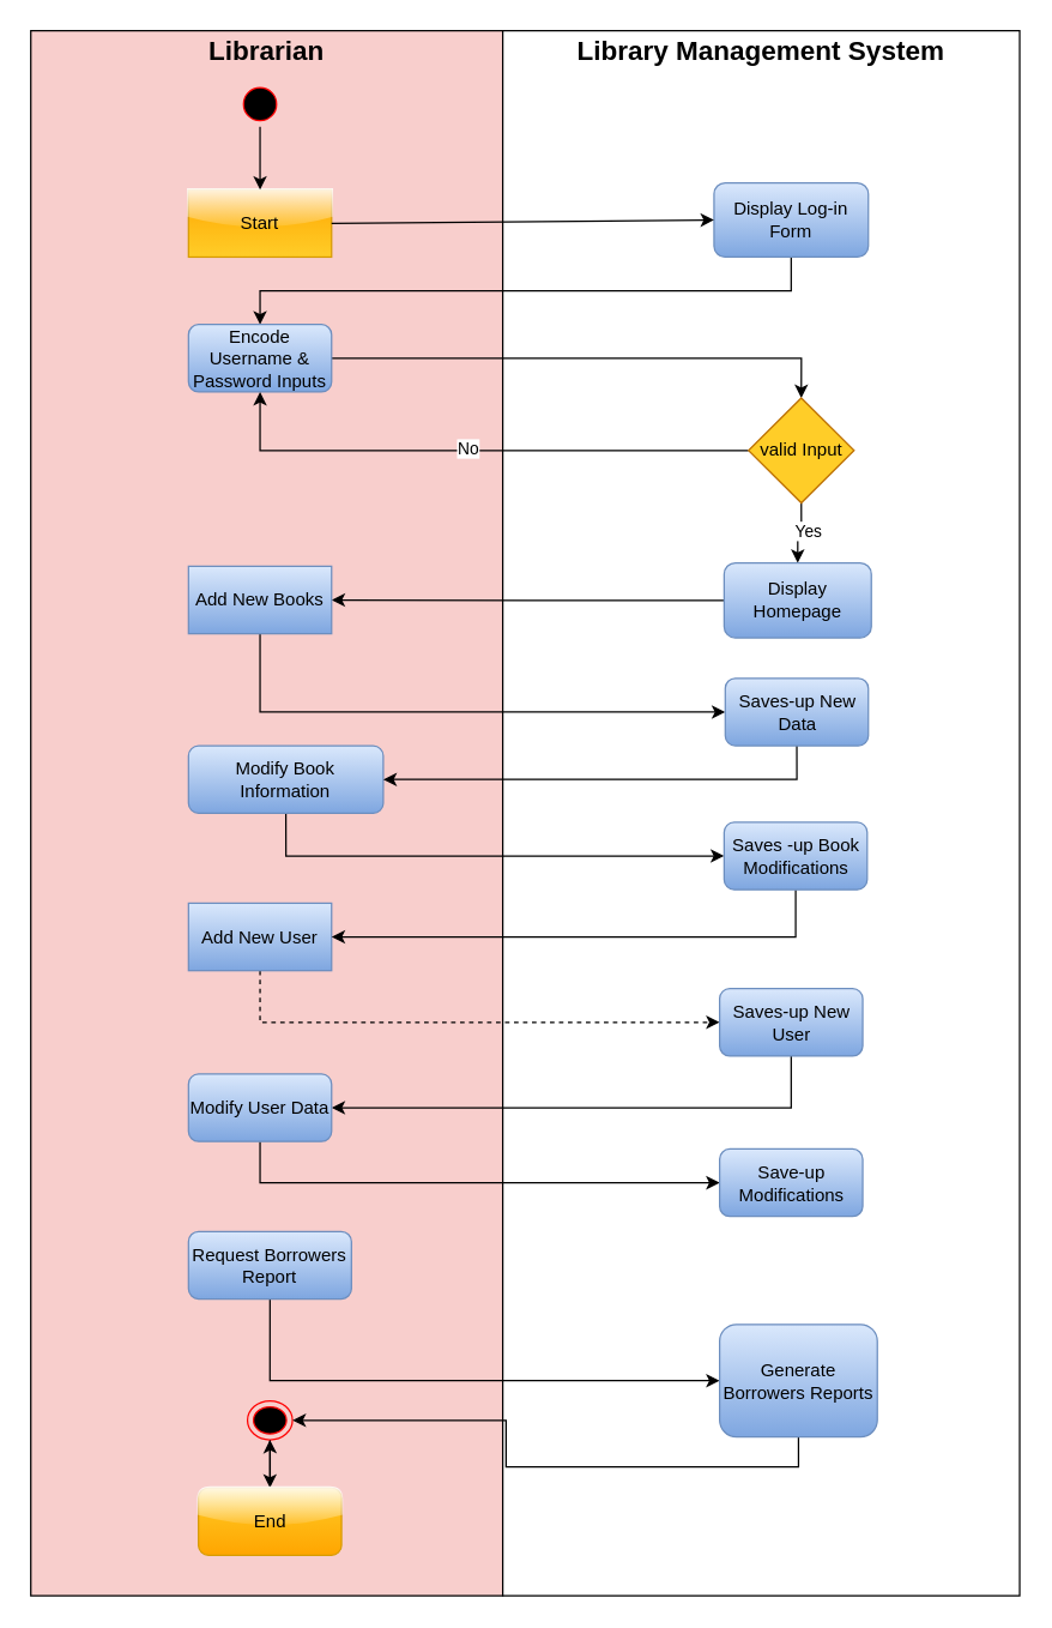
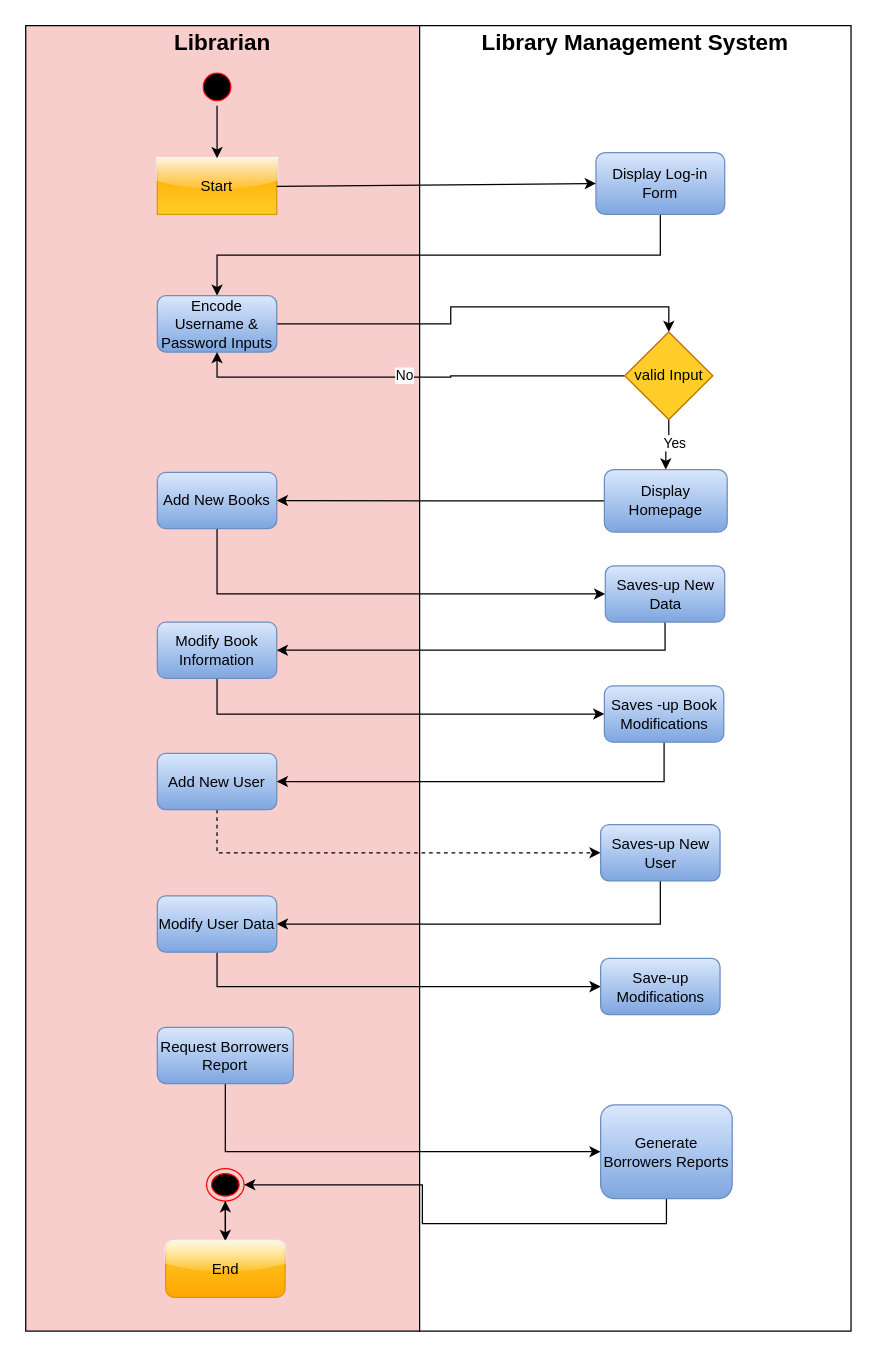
- <mxCell id="9" value="Encode Username &amp;amp; Password Inputs" style="rounded=1;whiteSpace=wrap;html=1;fillColor=#dae8fc;gradientColor=#7ea6e0;strokeColor=#6c8ebf;" parent="1" vertex="1"><mxGeometry x="125.25" y="216" width="95.5" height="45" as="geometry" /></mxCell>
+ <mxCell id="9" value="Encode Username &amp;amp; Password Inputs" style="rounded=1;whiteSpace=wrap;html=1;fillColor=#dae8fc;gradientColor=#7ea6e0;strokeColor=#6c8ebf;" parent="1" vertex="1"><mxGeometry x="125.25" y="236" width="95.5" height="45" as="geometry" /></mxCell>
- <mxCell id="18" value="Add New Books" style="whiteSpace=wrap;html=1;fillColor=#dae8fc;gradientColor=#7ea6e0;strokeColor=#6c8ebf;rounded=0;" parent="1" vertex="1"><mxGeometry x="125.25" y="377.25" width="95.5" height="45" as="geometry" /></mxCell>
+ <mxCell id="18" value="Add New Books" style="rounded=1;whiteSpace=wrap;html=1;fillColor=#dae8fc;gradientColor=#7ea6e0;strokeColor=#6c8ebf;" parent="1" vertex="1"><mxGeometry x="125.25" y="377.25" width="95.5" height="45" as="geometry" /></mxCell>
- <mxCell id="20" value="Modify Book Information" style="rounded=1;whiteSpace=wrap;html=1;fillColor=#dae8fc;gradientColor=#7ea6e0;strokeColor=#6c8ebf;" parent="1" vertex="1"><mxGeometry x="125.25" y="497" width="130" height="45" as="geometry" /></mxCell>
+ <mxCell id="20" value="Modify Book Information" style="rounded=1;whiteSpace=wrap;html=1;fillColor=#dae8fc;gradientColor=#7ea6e0;strokeColor=#6c8ebf;" parent="1" vertex="1"><mxGeometry x="125.25" y="497" width="95.5" height="45" as="geometry" /></mxCell>
- <mxCell id="22" value="Add New User" style="whiteSpace=wrap;html=1;fillColor=#dae8fc;gradientColor=#7ea6e0;strokeColor=#6c8ebf;rounded=0;" parent="1" vertex="1"><mxGeometry x="125.25" y="602" width="95.5" height="45" as="geometry" /></mxCell>
+ <mxCell id="22" value="Add New User" style="rounded=1;whiteSpace=wrap;html=1;fillColor=#dae8fc;gradientColor=#7ea6e0;strokeColor=#6c8ebf;" parent="1" vertex="1"><mxGeometry x="125.25" y="602" width="95.5" height="45" as="geometry" /></mxCell>
